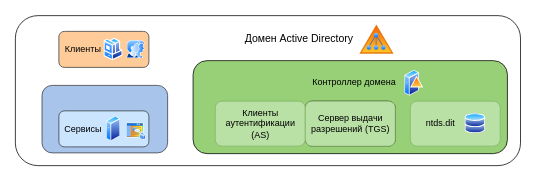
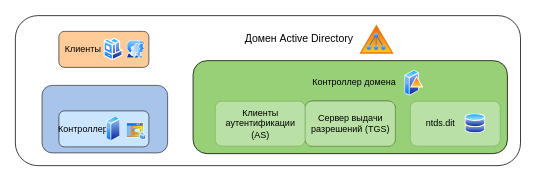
- <mxCell id="20" value="Сервисы" style="text;html=1;strokeColor=none;fillColor=none;align=center;verticalAlign=middle;whiteSpace=wrap;rounded=0;" vertex="1" parent="1"><mxGeometry x="28" y="156" width="165" height="30" as="geometry" /></mxCell>
+ <mxCell id="20" value="Контроллер" style="text;html=1;strokeColor=none;fillColor=none;align=center;verticalAlign=middle;whiteSpace=wrap;rounded=0;" vertex="1" parent="1"><mxGeometry x="28" y="156" width="165" height="30" as="geometry" /></mxCell>
